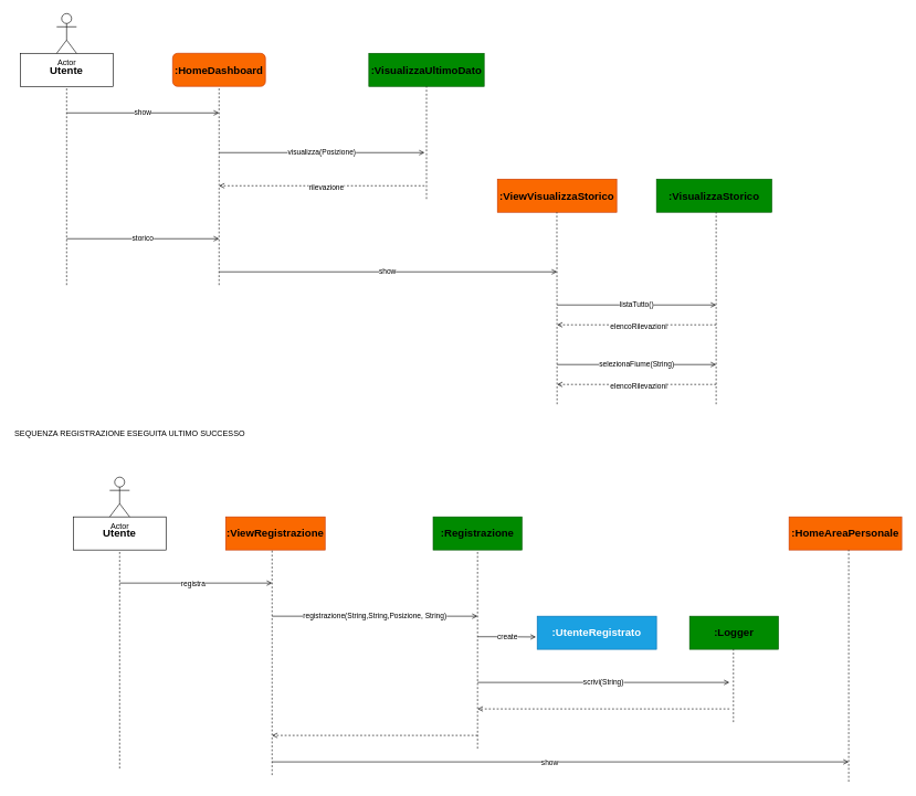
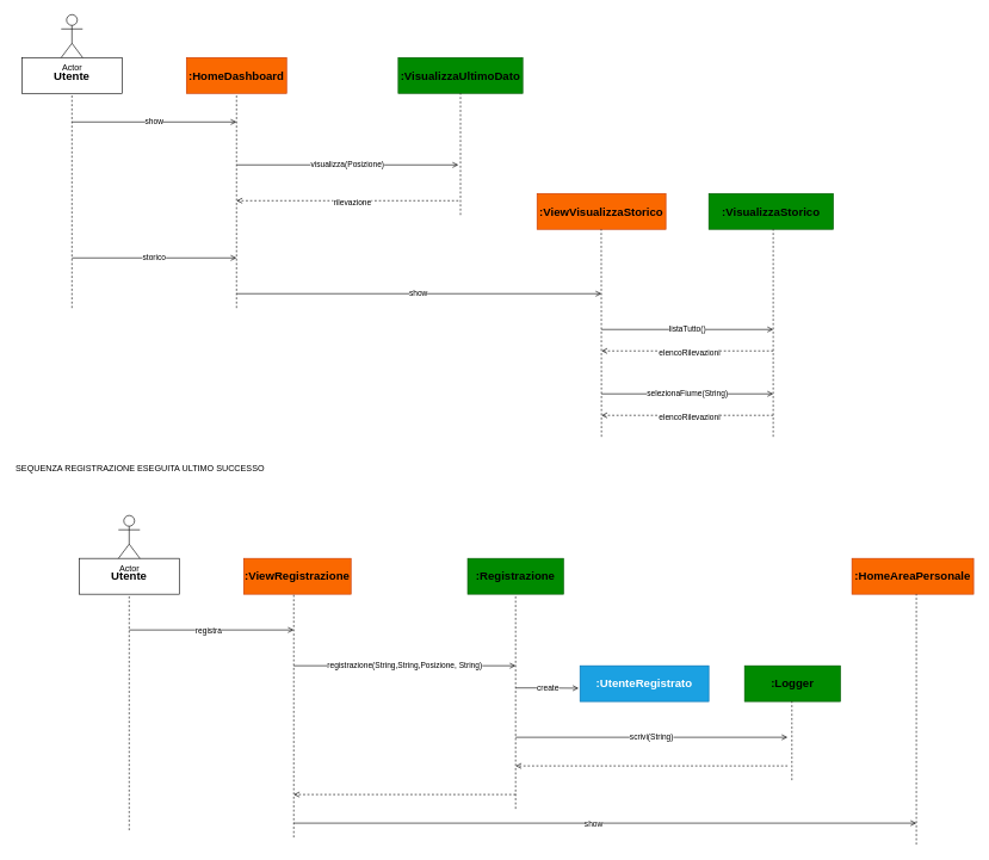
- <mxCell id="4" value="&lt;span style=&quot;font-size: 16px; font-weight: 700;&quot;&gt;:HomeDashboard&lt;/span&gt;" style="html=1;whiteSpace=wrap;fontColor=#000000;fillColor=#fa6800;strokeColor=#C73500;rounded=1;" vertex="1" parent="1"><mxGeometry x="260" y="80" width="140" height="50" as="geometry" /></mxCell>
+ <mxCell id="4" value="&lt;span style=&quot;font-size: 16px; font-weight: 700;&quot;&gt;:HomeDashboard&lt;/span&gt;" style="html=1;whiteSpace=wrap;fontColor=#000000;fillColor=#fa6800;strokeColor=#C73500;" vertex="1" parent="1"><mxGeometry x="260" y="80" width="140" height="50" as="geometry" /></mxCell>
